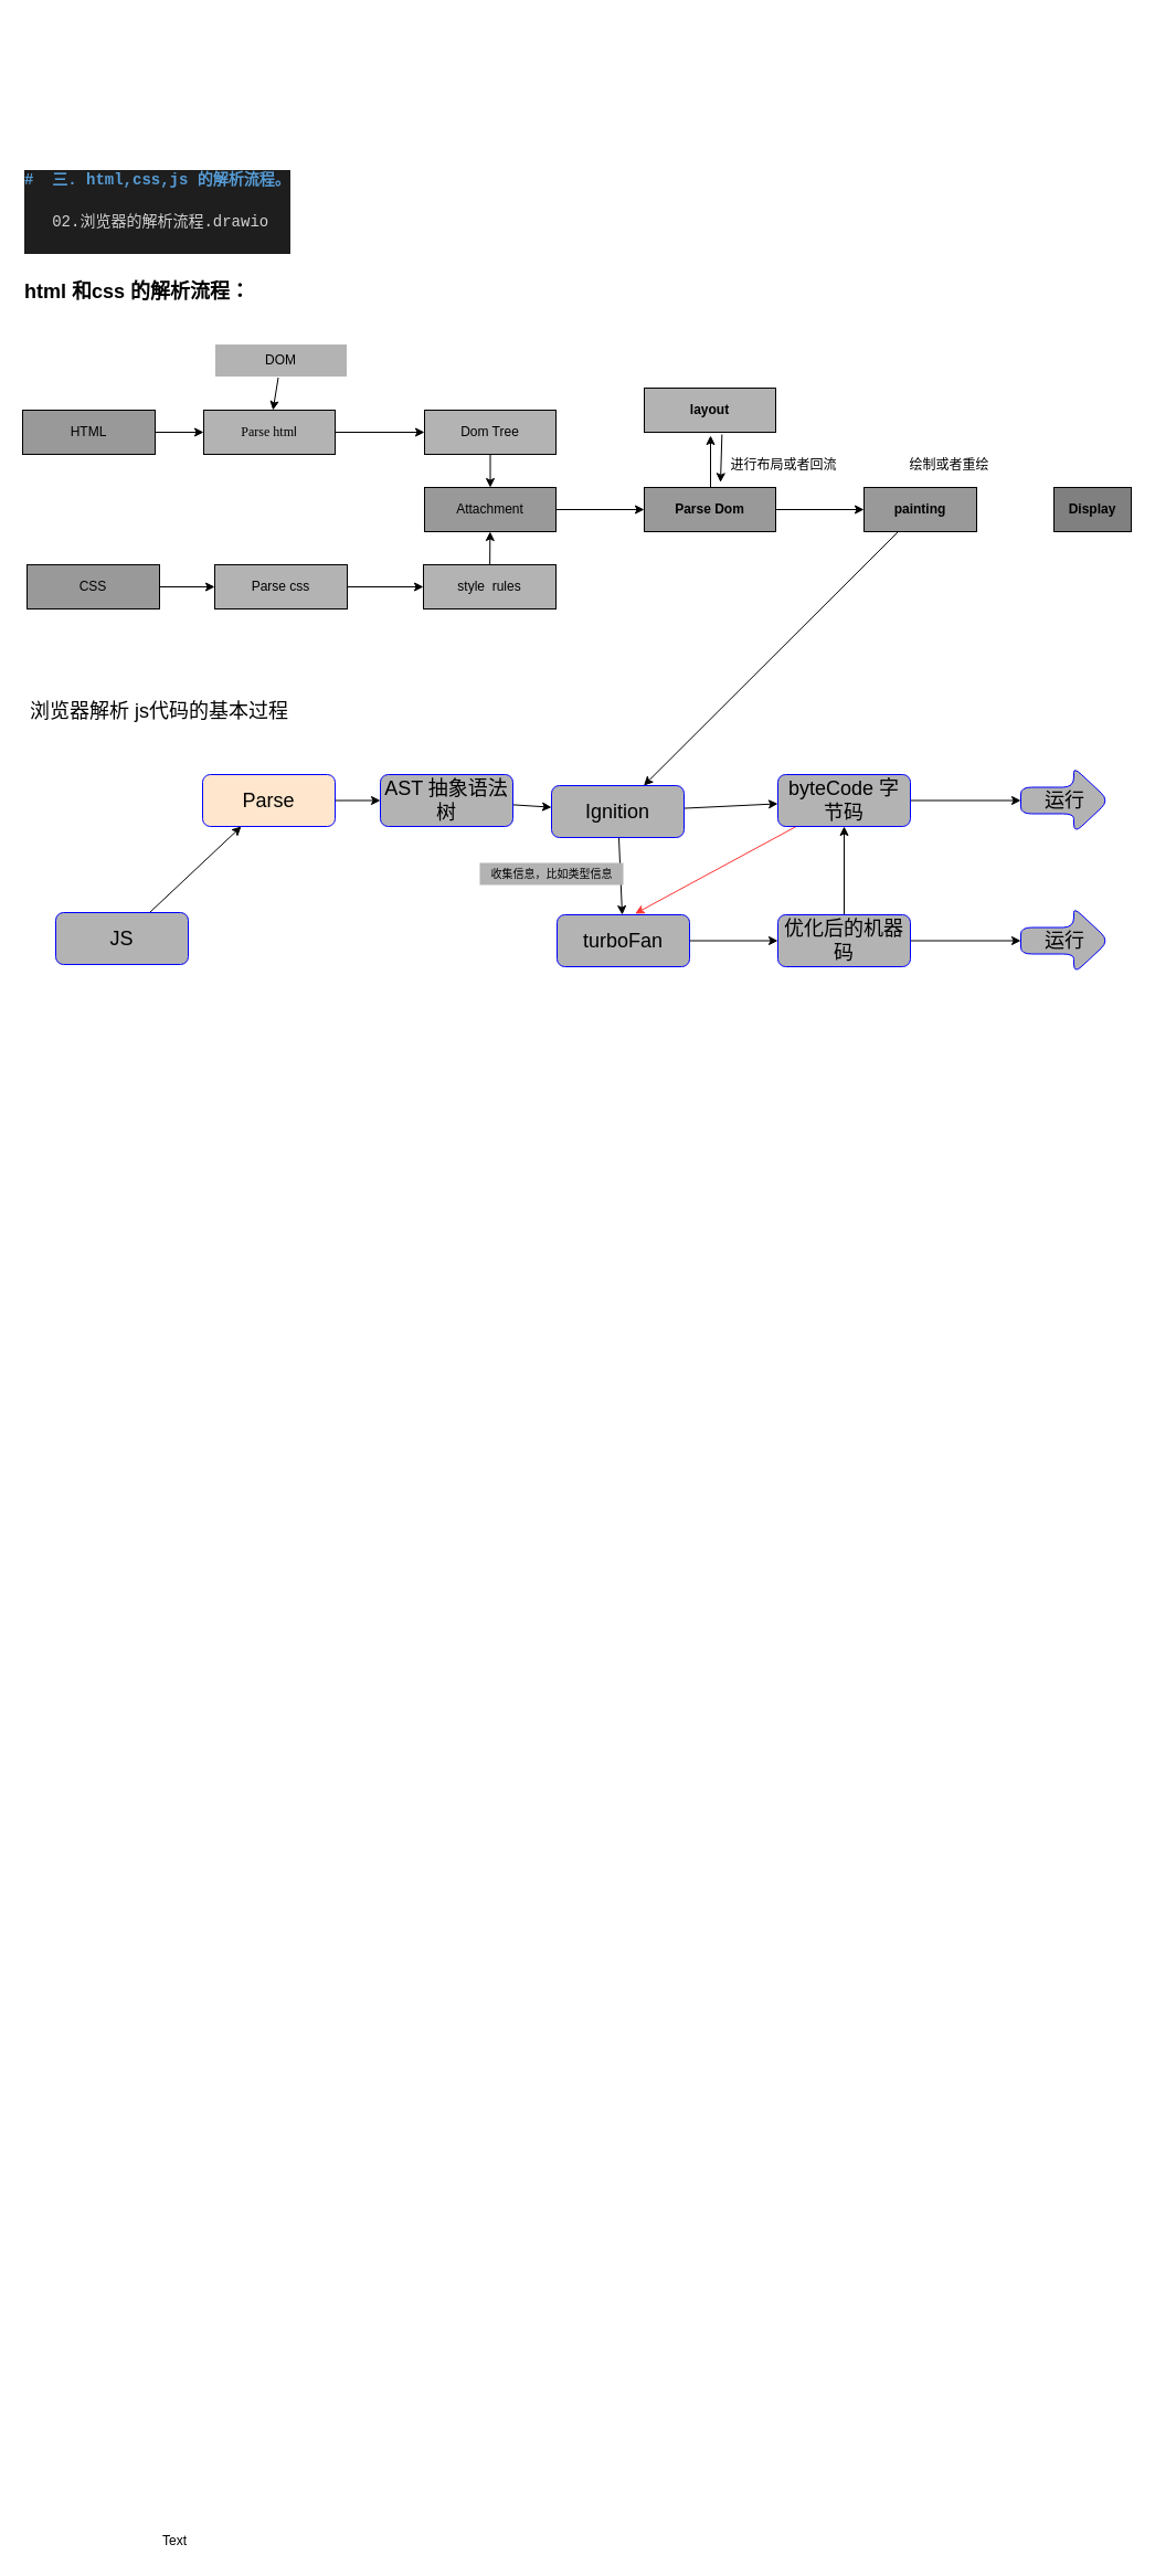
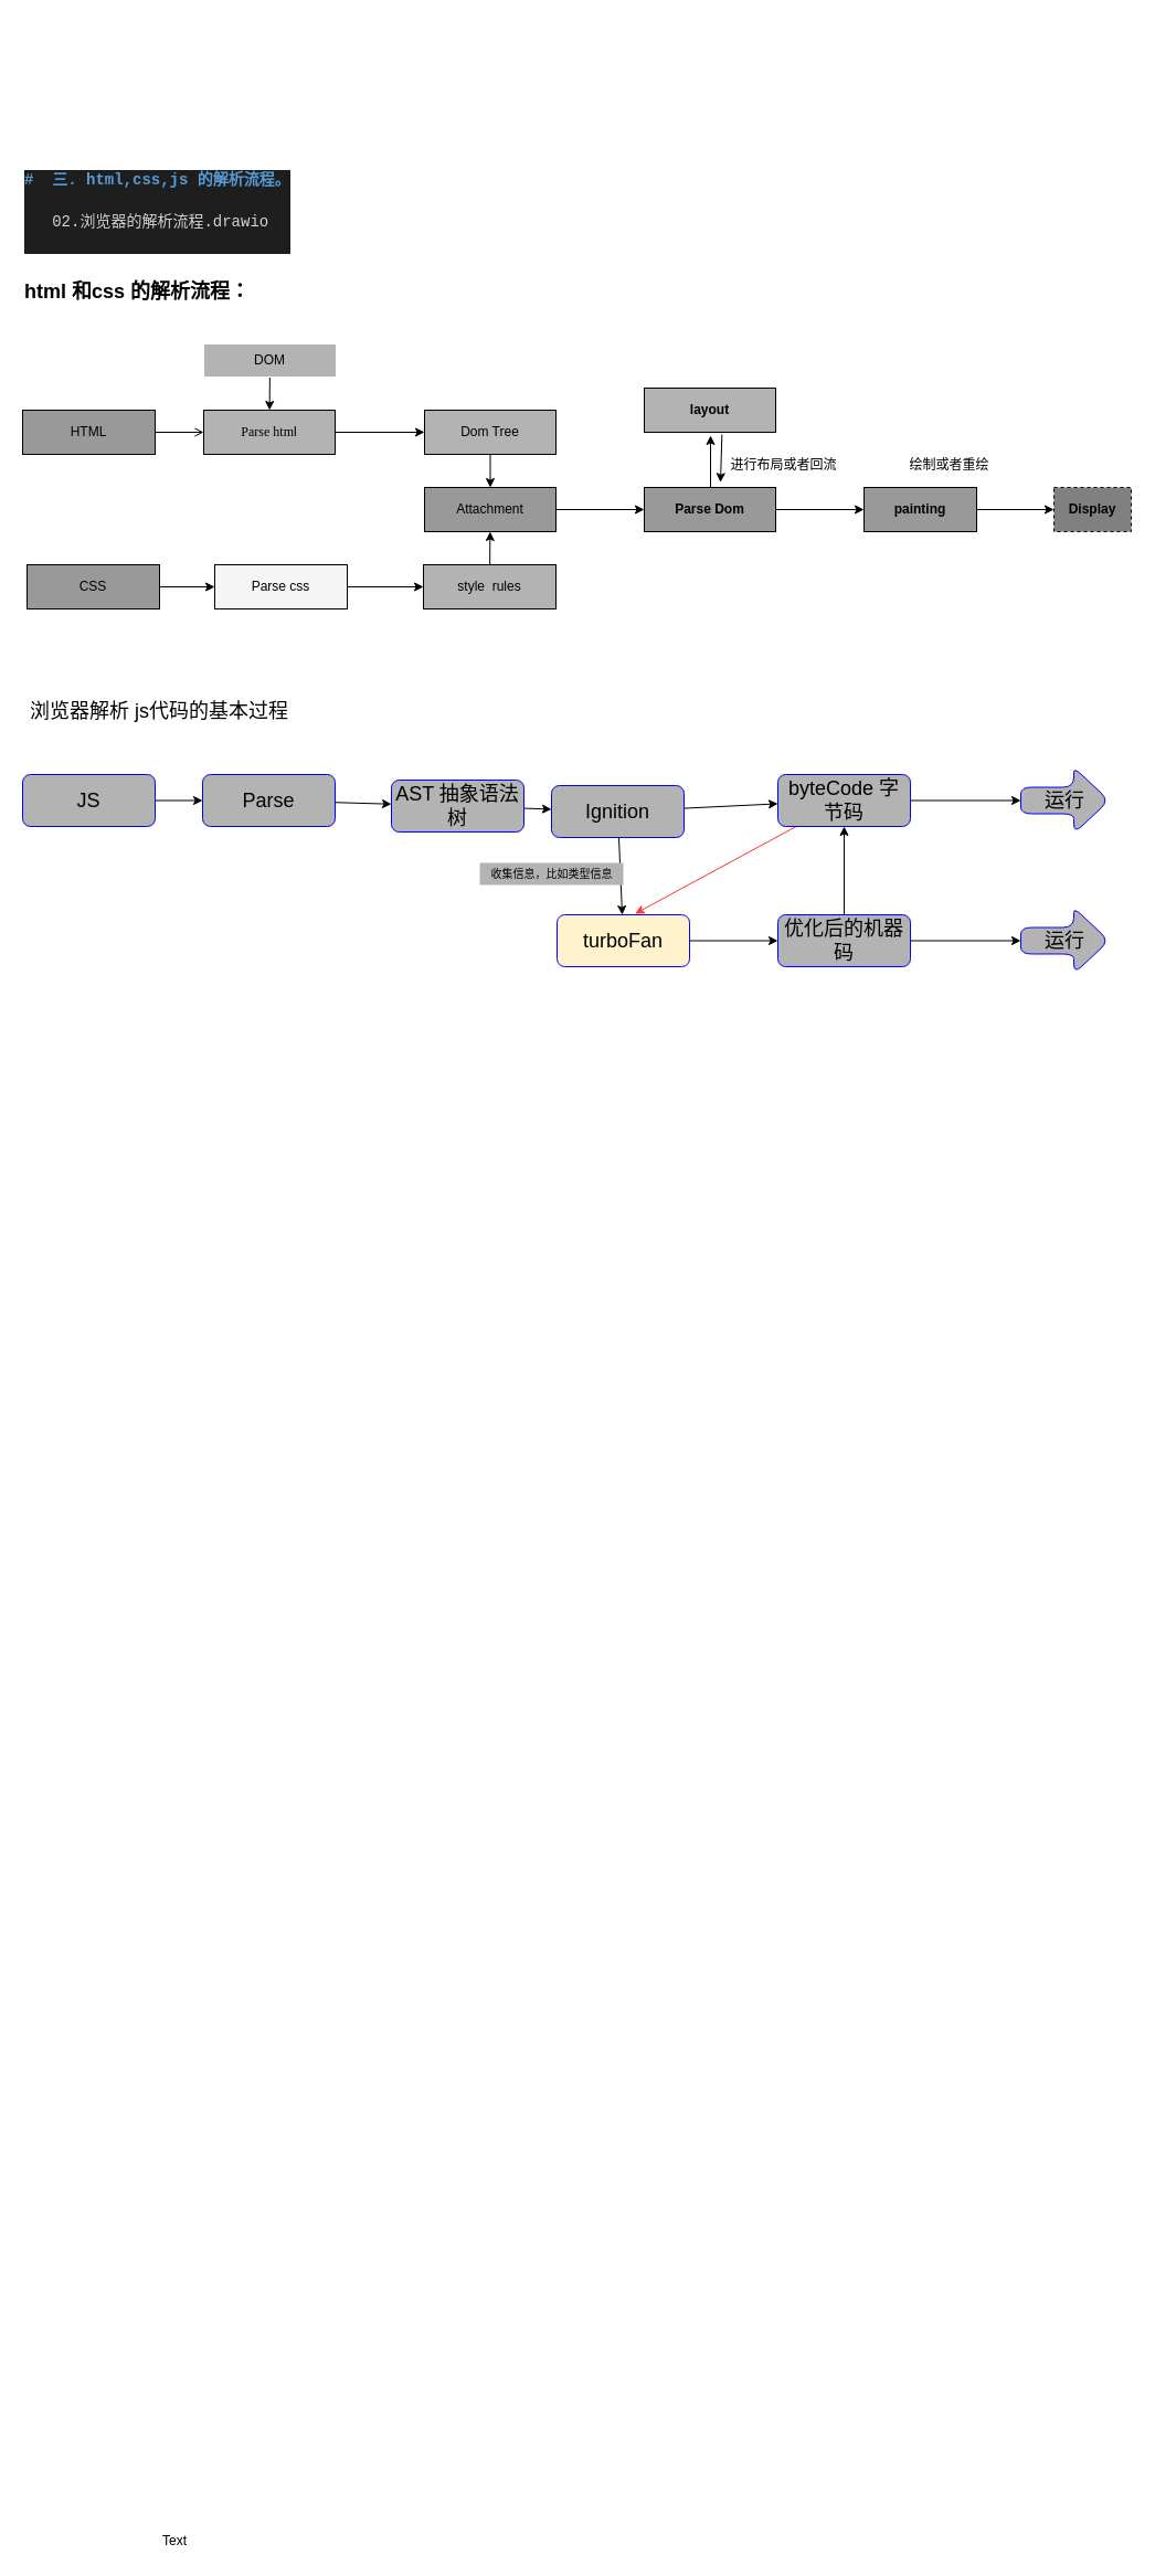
- <mxCell id="14" value="DOM" style="whiteSpace=wrap;html=1;strokeColor=#FFFFFF;fillColor=#B3B3B3;" parent="1" vertex="1"><mxGeometry x="194" y="311" width="120" height="30" as="geometry" /></mxCell>
+ <mxCell id="14" value="DOM" style="whiteSpace=wrap;html=1;strokeColor=#FFFFFF;fillColor=#B3B3B3;" parent="1" vertex="1"><mxGeometry x="184" y="311" width="120" height="30" as="geometry" /></mxCell>
- <mxCell id="7" value="" style="edgeStyle=none;html=1;" parent="1" source="8" target="10" edge="1"><mxGeometry relative="1" as="geometry" /></mxCell>
+ <mxCell id="7" value="" style="edgeStyle=none;html=1;endArrow=open;" parent="1" source="8" target="10" edge="1"><mxGeometry relative="1" as="geometry" /></mxCell>
- <mxCell id="28" value="Display" style="whiteSpace=wrap;html=1;fontStyle=1;fillColor=#808080;" parent="1" vertex="1"><mxGeometry x="954" y="441" width="70" height="40" as="geometry" /></mxCell>
+ <mxCell id="28" value="Display" style="whiteSpace=wrap;html=1;fontStyle=1;fillColor=#808080;dashed=1;" parent="1" vertex="1"><mxGeometry x="954" y="441" width="70" height="40" as="geometry" /></mxCell>
- <mxCell id="16" value="Parse css" style="whiteSpace=wrap;html=1;fillColor=#B3B3B3;" parent="1" vertex="1"><mxGeometry x="194" y="511" width="120" height="40" as="geometry" /></mxCell>
+ <mxCell id="16" value="Parse css" style="whiteSpace=wrap;html=1;fillColor=#f5f5f5;" parent="1" vertex="1"><mxGeometry x="194" y="511" width="120" height="40" as="geometry" /></mxCell>
- <mxCell id="26" value="" style="edgeStyle=none;html=1;fontFamily=Helvetica;fontSize=12;fontColor=default;" parent="1" source="27" target="39" edge="1"><mxGeometry relative="1" as="geometry" /></mxCell>
+ <mxCell id="26" value="" style="edgeStyle=none;html=1;fontFamily=Helvetica;fontSize=12;fontColor=default;" parent="1" source="27" target="28" edge="1"><mxGeometry relative="1" as="geometry" /></mxCell>
- <mxCell id="34" value="Parse" style="rounded=1;whiteSpace=wrap;html=1;fontSize=18;strokeColor=#0000FF;fillColor=#ffe6cc;" parent="1" vertex="1"><mxGeometry x="183" y="701" width="120" height="47" as="geometry" /></mxCell>
+ <mxCell id="34" value="Parse" style="rounded=1;whiteSpace=wrap;html=1;fontSize=18;strokeColor=#0000FF;fillColor=#B3B3B3;" parent="1" vertex="1"><mxGeometry x="183" y="701" width="120" height="47" as="geometry" /></mxCell>
- <mxCell id="36" value="AST 抽象语法树" style="rounded=1;whiteSpace=wrap;html=1;fontSize=18;strokeColor=#0000FF;fillColor=#B3B3B3;" parent="1" vertex="1"><mxGeometry x="344" y="701" width="120" height="47" as="geometry" /></mxCell>
+ <mxCell id="36" value="AST 抽象语法树" style="rounded=1;whiteSpace=wrap;html=1;fontSize=18;strokeColor=#0000FF;fillColor=#B3B3B3;" parent="1" vertex="1"><mxGeometry x="354" y="706" width="120" height="47" as="geometry" /></mxCell>
- <mxCell id="32" value="JS" style="rounded=1;whiteSpace=wrap;html=1;fontSize=18;strokeColor=#0000FF;fillColor=#B3B3B3;" parent="1" vertex="1"><mxGeometry x="50" y="826" width="120" height="47" as="geometry" /></mxCell>
+ <mxCell id="32" value="JS" style="rounded=1;whiteSpace=wrap;html=1;fontSize=18;strokeColor=#0000FF;fillColor=#B3B3B3;" parent="1" vertex="1"><mxGeometry x="20" y="701" width="120" height="47" as="geometry" /></mxCell>
- <mxCell id="45" value="turboFan" style="rounded=1;whiteSpace=wrap;html=1;fontSize=18;strokeColor=#0000FF;fillColor=#B3B3B3;" parent="1" vertex="1"><mxGeometry x="504" y="828" width="120" height="47" as="geometry" /></mxCell>
+ <mxCell id="45" value="turboFan" style="rounded=1;whiteSpace=wrap;html=1;fontSize=18;strokeColor=#0000FF;fillColor=#fff2cc;" parent="1" vertex="1"><mxGeometry x="504" y="828" width="120" height="47" as="geometry" /></mxCell>
